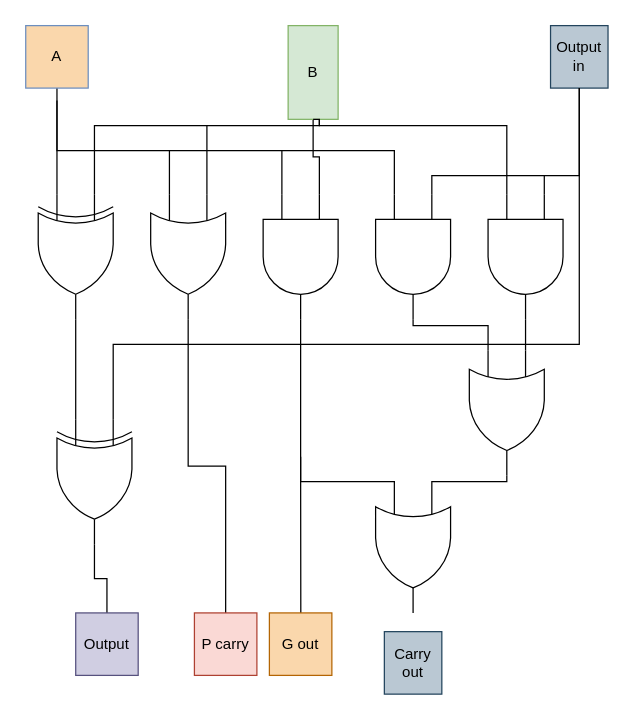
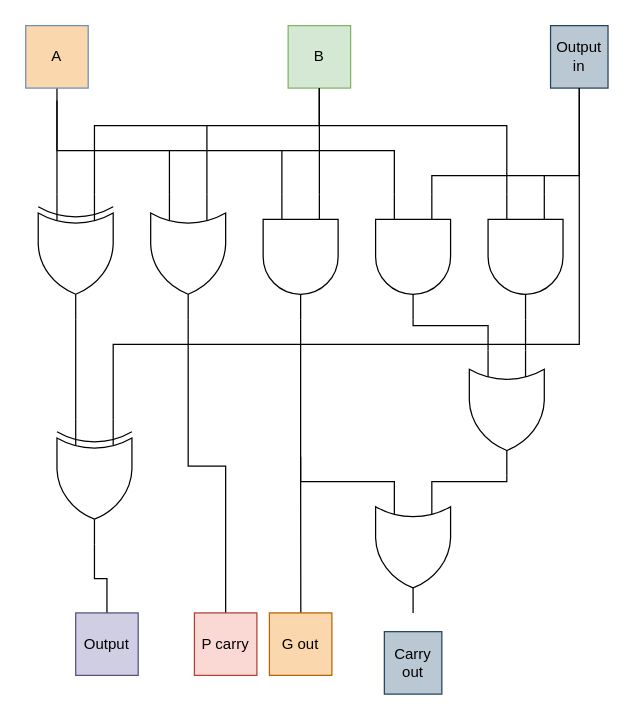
- <mxCell id="6" value="B" style="rounded=0;whiteSpace=wrap;html=1;fillColor=#d5e8d4;strokeColor=#82b366;" parent="1" vertex="1"><mxGeometry x="230" y="20" width="40" height="75" as="geometry" /></mxCell>
+ <mxCell id="6" value="B" style="rounded=0;whiteSpace=wrap;html=1;fillColor=#d5e8d4;strokeColor=#82b366;" parent="1" vertex="1"><mxGeometry x="230" y="20" width="50" height="50" as="geometry" /></mxCell>
